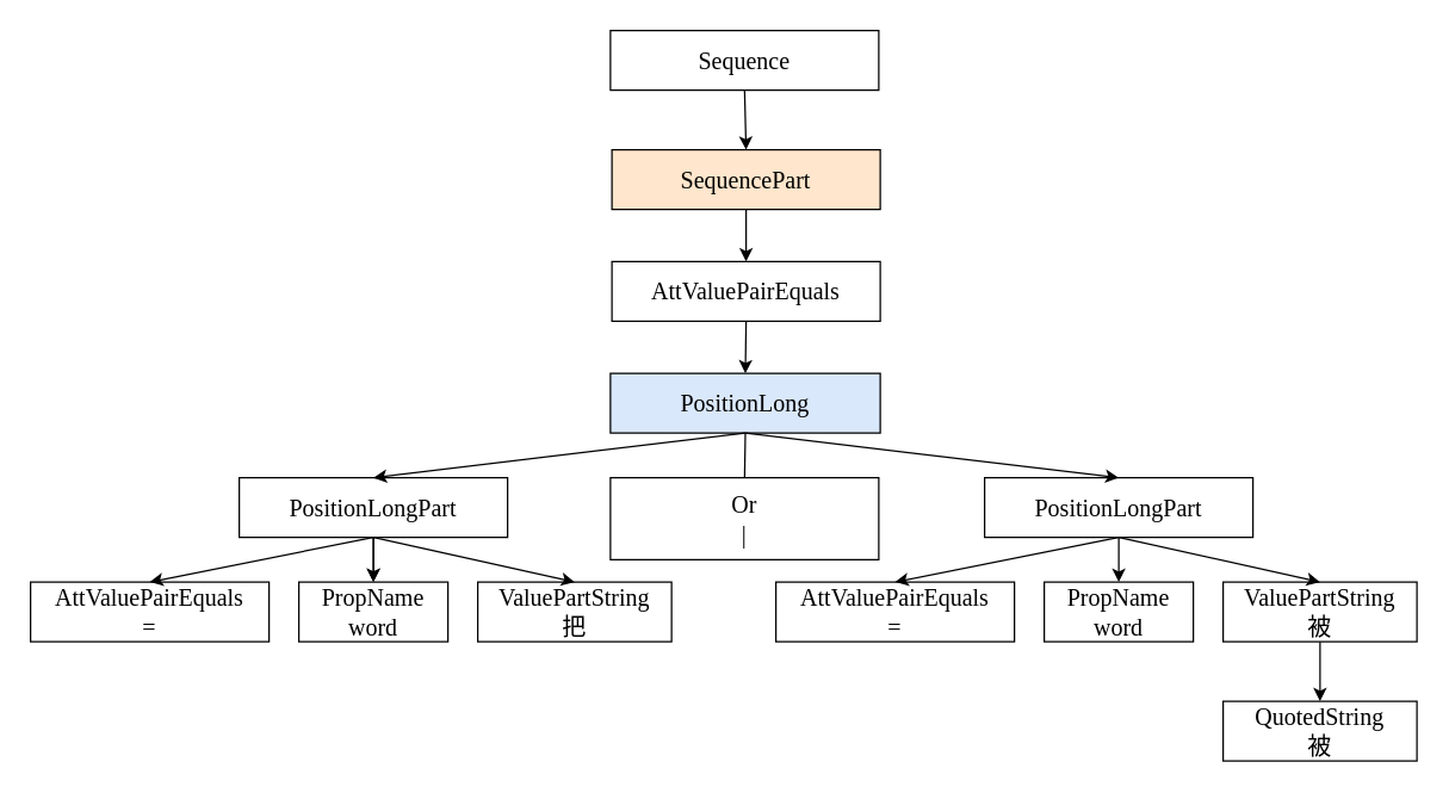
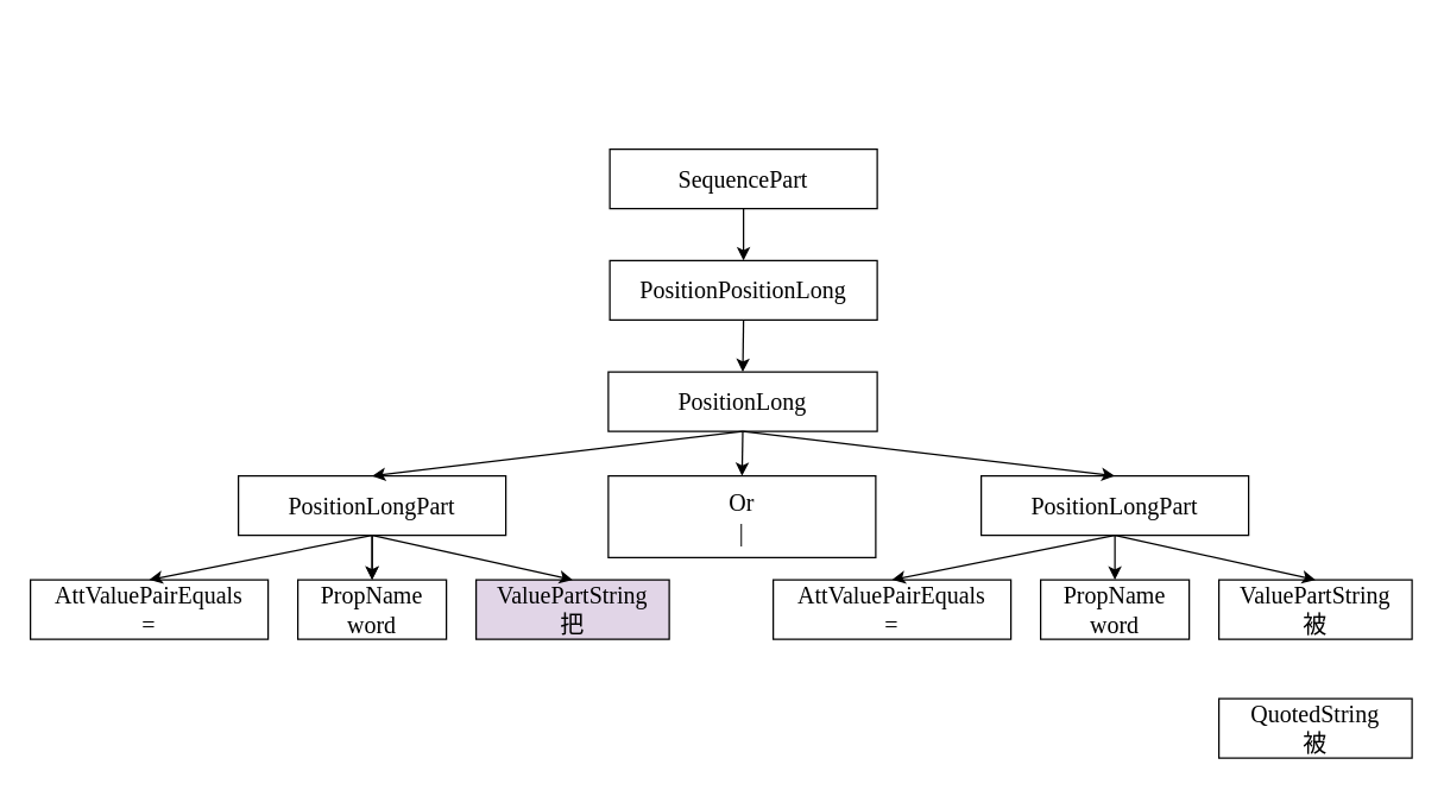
- <mxCell id="2" value="Sequence" style="whiteSpace=wrap;html=1;rounded=0;shadow=0;labelBackgroundColor=none;strokeWidth=1;fontFamily=Verdana;fontSize=16;align=center;strokeColor=default;" parent="1" vertex="1"><mxGeometry x="409" y="20" width="180" height="40" as="geometry" /></mxCell>
- <mxCell id="10" value="" style="endArrow=classic;html=1;rounded=0;exitX=0.5;exitY=1;exitDx=0;exitDy=0;entryX=0.5;entryY=0;entryDx=0;entryDy=0;fontSize=16;strokeColor=default;" parent="1" source="2" target="3" edge="1"><mxGeometry width="50" height="50" relative="1" as="geometry"><mxPoint x="990" y="-40" as="sourcePoint" /><mxPoint x="775" y="10" as="targetPoint" /></mxGeometry></mxCell>
- <mxCell id="3" value="SequencePart" style="whiteSpace=wrap;html=1;rounded=0;shadow=0;labelBackgroundColor=none;strokeWidth=1;fontFamily=Verdana;fontSize=16;align=center;strokeColor=default;fillColor=#ffe6cc;" parent="1" vertex="1"><mxGeometry x="410" y="100" width="180" height="40" as="geometry" /></mxCell>
+ <mxCell id="3" value="SequencePart" style="whiteSpace=wrap;html=1;rounded=0;shadow=0;labelBackgroundColor=none;strokeWidth=1;fontFamily=Verdana;fontSize=16;align=center;strokeColor=default;" parent="1" vertex="1"><mxGeometry x="410" y="100" width="180" height="40" as="geometry" /></mxCell>
- <mxCell id="4" value="AttValuePairEquals" style="whiteSpace=wrap;html=1;rounded=0;shadow=0;labelBackgroundColor=none;strokeWidth=1;fontFamily=Verdana;fontSize=16;align=center;strokeColor=default;" parent="1" vertex="1"><mxGeometry x="410" y="175" width="180" height="40" as="geometry" /></mxCell>
+ <mxCell id="4" value="PositionPositionLong" style="whiteSpace=wrap;html=1;rounded=0;shadow=0;labelBackgroundColor=none;strokeWidth=1;fontFamily=Verdana;fontSize=16;align=center;strokeColor=default;" parent="1" vertex="1"><mxGeometry x="410" y="175" width="180" height="40" as="geometry" /></mxCell>
- <mxCell id="5" value="PositionLong" style="whiteSpace=wrap;html=1;rounded=0;shadow=0;labelBackgroundColor=none;strokeWidth=1;fontFamily=Verdana;fontSize=16;align=center;strokeColor=default;fillColor=#dae8fc;" parent="1" vertex="1"><mxGeometry x="409" y="250" width="181" height="40" as="geometry" /></mxCell>
+ <mxCell id="5" value="PositionLong" style="whiteSpace=wrap;html=1;rounded=0;shadow=0;labelBackgroundColor=none;strokeWidth=1;fontFamily=Verdana;fontSize=16;align=center;strokeColor=default;" parent="1" vertex="1"><mxGeometry x="409" y="250" width="181" height="40" as="geometry" /></mxCell>
- <mxCell id="17" value="" style="endArrow=none;html=1;rounded=0;exitX=0.5;exitY=1;exitDx=0;exitDy=0;entryX=0.5;entryY=0;entryDx=0;entryDy=0;fontSize=16;strokeColor=default;" parent="1" source="5" target="9" edge="1"><mxGeometry width="50" height="50" relative="1" as="geometry"><mxPoint x="421" y="360" as="sourcePoint" /><mxPoint y="420" as="targetPoint" x="180" /></mxGeometry></mxCell>
+ <mxCell id="17" value="" style="endArrow=classic;html=1;rounded=0;exitX=0.5;exitY=1;exitDx=0;exitDy=0;entryX=0.5;entryY=0;entryDx=0;entryDy=0;fontSize=16;strokeColor=default;" parent="1" source="5" target="9" edge="1"><mxGeometry width="50" height="50" relative="1" as="geometry"><mxPoint x="421" y="360" as="sourcePoint" /><mxPoint y="420" as="targetPoint" x="180" /></mxGeometry></mxCell>
- <mxCell id="8" value="ValuePartString&lt;br style=&quot;font-size: 16px;&quot;&gt;把" style="whiteSpace=wrap;html=1;rounded=0;shadow=0;labelBackgroundColor=none;strokeWidth=1;fontFamily=Verdana;fontSize=16;align=center;strokeColor=default;" parent="1" vertex="1"><mxGeometry x="320" y="390" width="130" height="40" as="geometry" /></mxCell>
+ <mxCell id="8" value="ValuePartString&lt;br style=&quot;font-size: 16px;&quot;&gt;把" style="whiteSpace=wrap;html=1;rounded=0;shadow=0;labelBackgroundColor=none;strokeWidth=1;fontFamily=Verdana;fontSize=16;align=center;strokeColor=default;fillColor=#e1d5e7;" parent="1" vertex="1"><mxGeometry x="320" y="390" width="130" height="40" as="geometry" /></mxCell>
- <mxCell id="24" value="" style="endArrow=classic;html=1;rounded=0;exitX=0.5;exitY=1;exitDx=0;exitDy=0;entryX=0.5;entryY=0;entryDx=0;entryDy=0;fontSize=16;strokeColor=default;" parent="1" source="22" target="21" edge="1"><mxGeometry width="50" height="50" relative="1" as="geometry"><mxPoint x="745" y="470" as="sourcePoint" /><mxPoint x="740" y="500" as="targetPoint" /></mxGeometry></mxCell>
